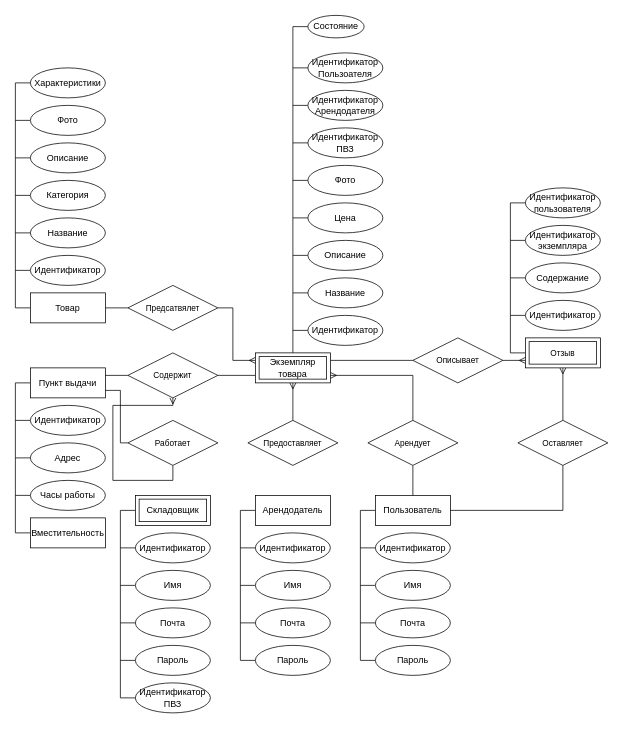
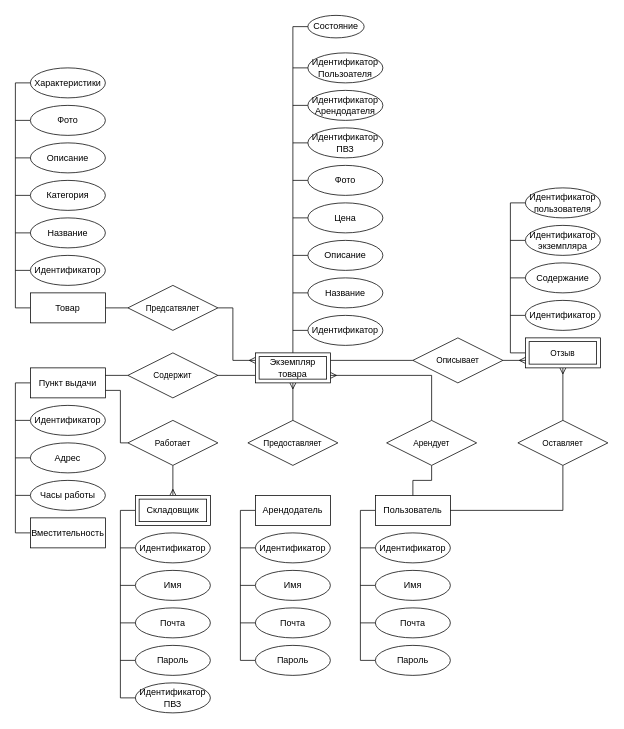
- <mxCell id="46" style="edgeStyle=orthogonalEdgeStyle;rounded=0;orthogonalLoop=1;jettySize=auto;html=1;exitX=0.5;exitY=1;exitDx=0;exitDy=0;endArrow=ERmany;endFill=0;" edge="1" parent="1" source="47" target="45"><mxGeometry relative="1" as="geometry" /></mxCell>
+ <mxCell id="46" style="edgeStyle=orthogonalEdgeStyle;rounded=0;orthogonalLoop=1;jettySize=auto;html=1;exitX=0.5;exitY=1;exitDx=0;exitDy=0;entryX=0.5;entryY=0;entryDx=0;entryDy=0;endArrow=ERmany;endFill=0;" edge="1" parent="1" source="47" target="56"><mxGeometry relative="1" as="geometry" /></mxCell>
- <mxCell id="39" value="Арендует" style="shape=rhombus;perimeter=rhombusPerimeter;whiteSpace=wrap;html=1;align=center;fontFamily=Helvetica;fontSize=11;fontColor=default;labelBackgroundColor=default;" parent="1" vertex="1"><mxGeometry x="490" y="560" width="120" height="60" as="geometry" /></mxCell>
+ <mxCell id="39" value="Арендует" style="shape=rhombus;perimeter=rhombusPerimeter;whiteSpace=wrap;html=1;align=center;fontFamily=Helvetica;fontSize=11;fontColor=default;labelBackgroundColor=default;" parent="1" vertex="1"><mxGeometry x="515" y="560" width="120" height="60" as="geometry" /></mxCell>
